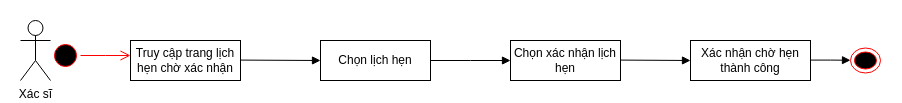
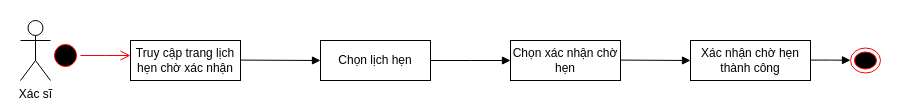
- <mxCell id="9" value="Chọn xác nhận lịch hẹn" style="html=1;whiteSpace=wrap;" vertex="1" parent="1"><mxGeometry x="510" y="40" width="110" height="40" as="geometry" /></mxCell>
+ <mxCell id="9" value="Chọn xác nhận chờ hẹn" style="html=1;whiteSpace=wrap;" vertex="1" parent="1"><mxGeometry x="510" y="40" width="110" height="40" as="geometry" /></mxCell>
